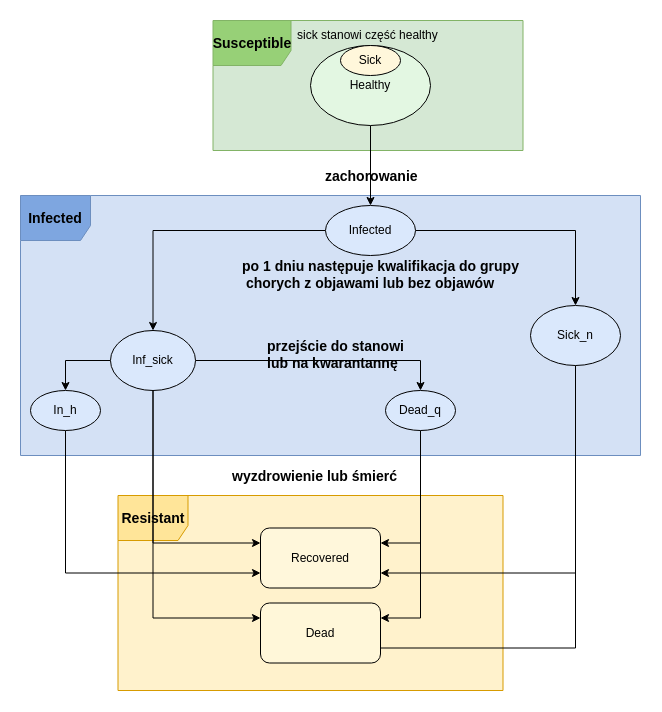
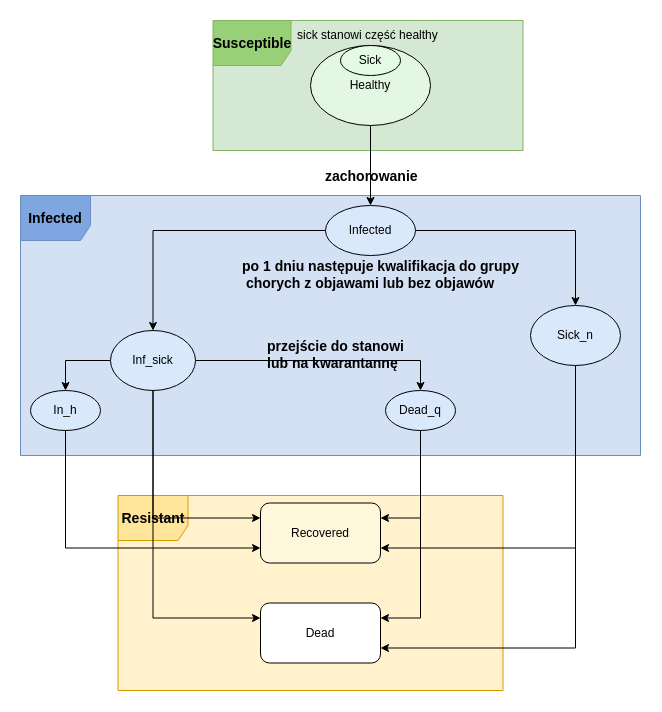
- <mxCell id="10" value="Sick" style="ellipse;whiteSpace=wrap;html=1;fillColor=#fff7db;" vertex="1" parent="1"><mxGeometry x="340" y="45" width="60" height="30" as="geometry" /></mxCell>
+ <mxCell id="10" value="Sick" style="ellipse;whiteSpace=wrap;html=1;fillColor=#E5FAE4;" vertex="1" parent="1"><mxGeometry x="340" y="45" width="60" height="30" as="geometry" /></mxCell>
- <mxCell id="30" value="&lt;font style=&quot;font-size: 14px&quot;&gt;&lt;b&gt;wyzdrowienie lub śmierć&lt;/b&gt;&lt;/font&gt;" style="text;html=1;resizable=0;points=[];autosize=1;align=left;verticalAlign=top;spacingTop=-4;" vertex="1" parent="1"><mxGeometry x="230" y="465" width="180" height="20" as="geometry" /></mxCell>
- <mxCell id="28" value="Recovered" style="rounded=1;whiteSpace=wrap;html=1;fillColor=#FFF7DB;" vertex="1" parent="1"><mxGeometry x="260" y="527.5" width="120" height="60" as="geometry" /></mxCell>
+ <mxCell id="28" value="Recovered" style="rounded=1;whiteSpace=wrap;html=1;fillColor=#FFF7DB;" vertex="1" parent="1"><mxGeometry x="260" y="502.5" width="120" height="60" as="geometry" /></mxCell>
- <mxCell id="29" value="Dead" style="rounded=1;whiteSpace=wrap;html=1;fillColor=#FFF7D9;" vertex="1" parent="1"><mxGeometry x="260" y="602.5" width="120" height="60" as="geometry" /></mxCell>
+ <mxCell id="29" value="Dead" style="rounded=1;whiteSpace=wrap;html=1;fillColor=#ffffff;" vertex="1" parent="1"><mxGeometry x="260" y="602.5" width="120" height="60" as="geometry" /></mxCell>
- <mxCell id="23" style="edgeStyle=orthogonalEdgeStyle;rounded=0;orthogonalLoop=1;jettySize=auto;html=1;exitX=0.5;exitY=1;exitDx=0;exitDy=0;entryX=1;entryY=0.75;entryDx=0;entryDy=0;endArrow=none;" edge="1" parent="1" source="24" target="29"><mxGeometry relative="1" as="geometry" /></mxCell>
+ <mxCell id="23" style="edgeStyle=orthogonalEdgeStyle;rounded=0;orthogonalLoop=1;jettySize=auto;html=1;exitX=0.5;exitY=1;exitDx=0;exitDy=0;entryX=1;entryY=0.75;entryDx=0;entryDy=0;" edge="1" parent="1" source="24" target="29"><mxGeometry relative="1" as="geometry" /></mxCell>
